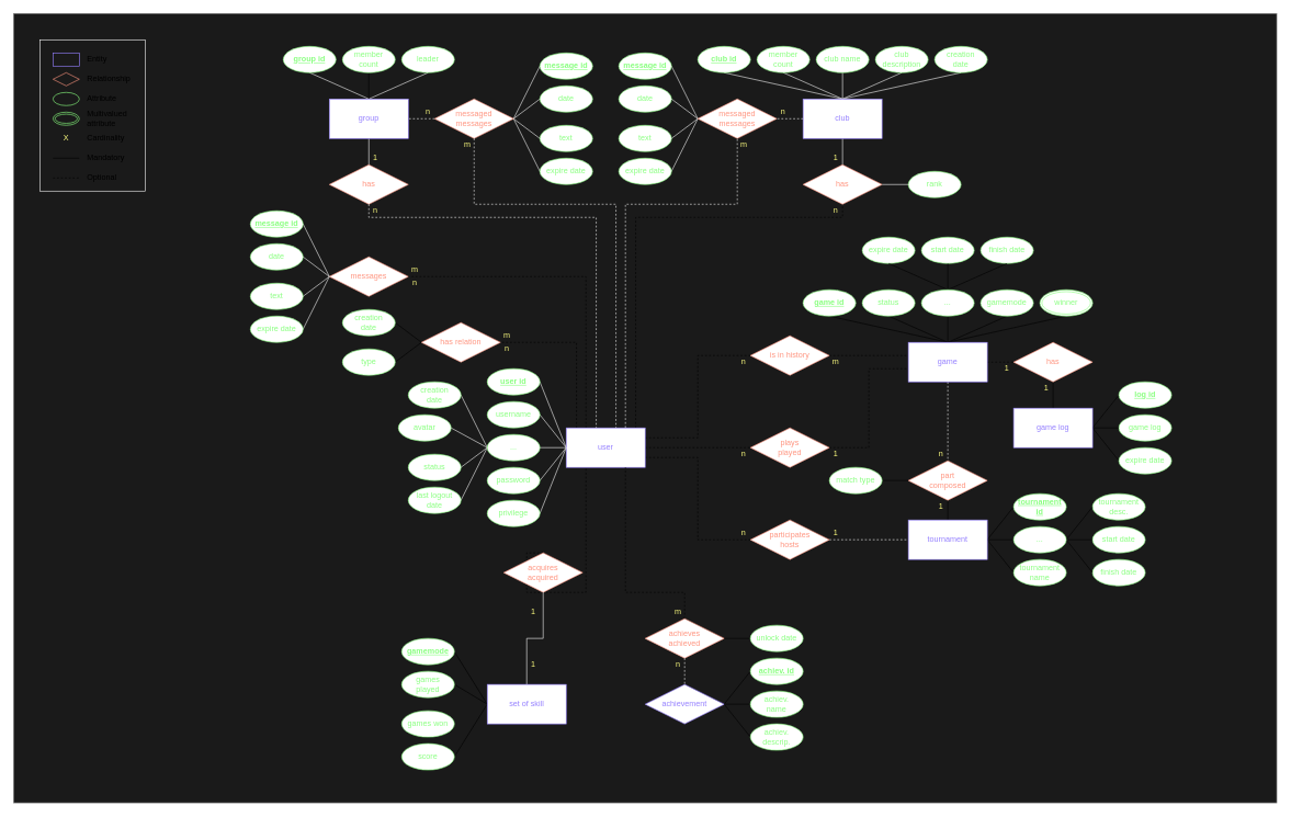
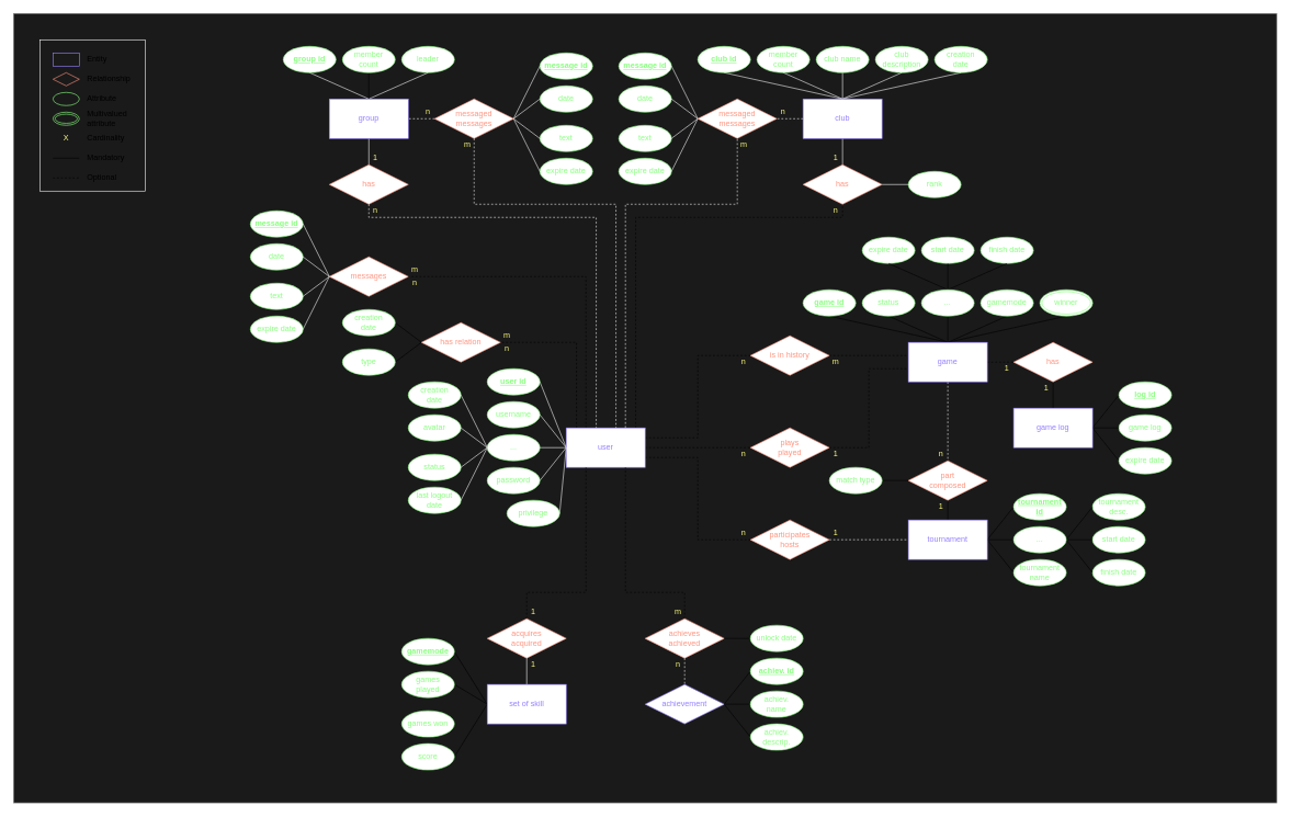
- <mxCell id="78" value="avatar" style="ellipse;whiteSpace=wrap;html=1;align=center;fontColor=#8AFF80;strokeColor=#8AFF80;" parent="1" vertex="1"><mxGeometry x="605" y="630" width="80" height="40" as="geometry" /></mxCell>
+ <mxCell id="78" value="avatar" style="ellipse;whiteSpace=wrap;html=1;align=center;fontColor=#8AFF80;strokeColor=#8AFF80;" parent="1" vertex="1"><mxGeometry x="620" y="630" width="80" height="40" as="geometry" /></mxCell>
- <mxCell id="74" value="privilege" style="ellipse;whiteSpace=wrap;html=1;align=center;fontColor=#8AFF80;strokeColor=#8AFF80;" parent="1" vertex="1"><mxGeometry x="740" y="760" width="80" height="40" as="geometry" /></mxCell>
+ <mxCell id="74" value="privilege" style="ellipse;whiteSpace=wrap;html=1;align=center;fontColor=#8AFF80;strokeColor=#8AFF80;" parent="1" vertex="1"><mxGeometry x="770" y="760" width="80" height="40" as="geometry" /></mxCell>
- <mxCell id="21" value="acquires&lt;br&gt;acquired" style="shape=rhombus;perimeter=rhombusPerimeter;whiteSpace=wrap;html=1;align=center;fontColor=#FF9580;strokeColor=#FF9580;" parent="1" vertex="1"><mxGeometry x="765" y="840" width="120" height="60" as="geometry" /></mxCell>
+ <mxCell id="21" value="acquires&lt;br&gt;acquired" style="shape=rhombus;perimeter=rhombusPerimeter;whiteSpace=wrap;html=1;align=center;fontColor=#FF9580;strokeColor=#FF9580;" parent="1" vertex="1"><mxGeometry x="740" y="940" width="120" height="60" as="geometry" /></mxCell>
